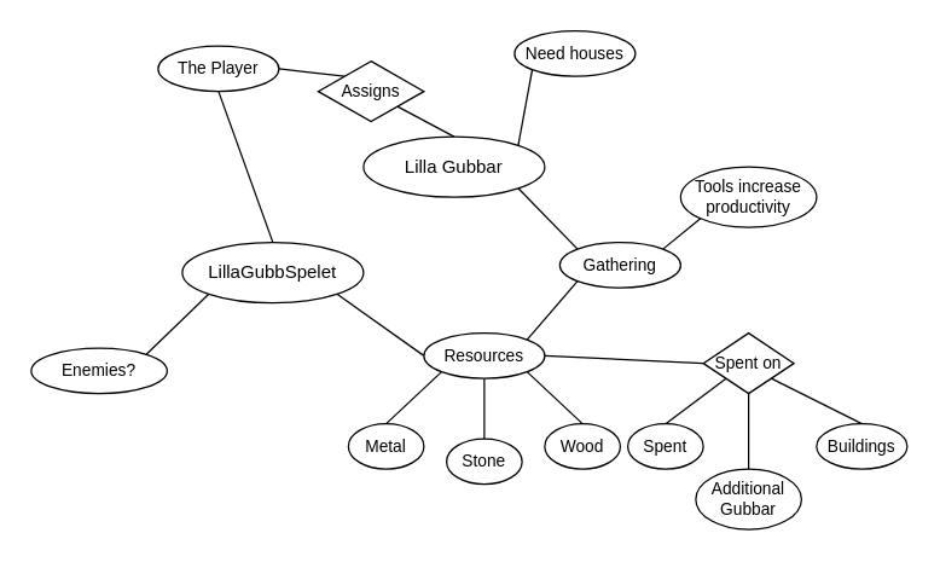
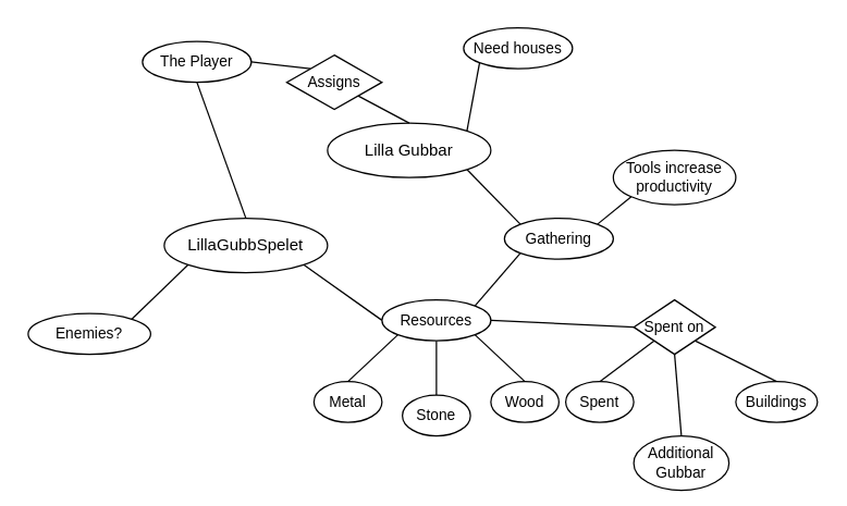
- <mxCell id="31" value="Additional Gubbar" style="ellipse;whiteSpace=wrap;html=1;fontFamily=Helvetica;fontSize=11;fontColor=default;" vertex="1" parent="1"><mxGeometry x="460" y="310" width="70" height="40" as="geometry" /></mxCell>
+ <mxCell id="31" value="Additional Gubbar" style="ellipse;whiteSpace=wrap;html=1;fontFamily=Helvetica;fontSize=11;fontColor=default;" vertex="1" parent="1"><mxGeometry x="465" y="320" width="70" height="40" as="geometry" /></mxCell>
